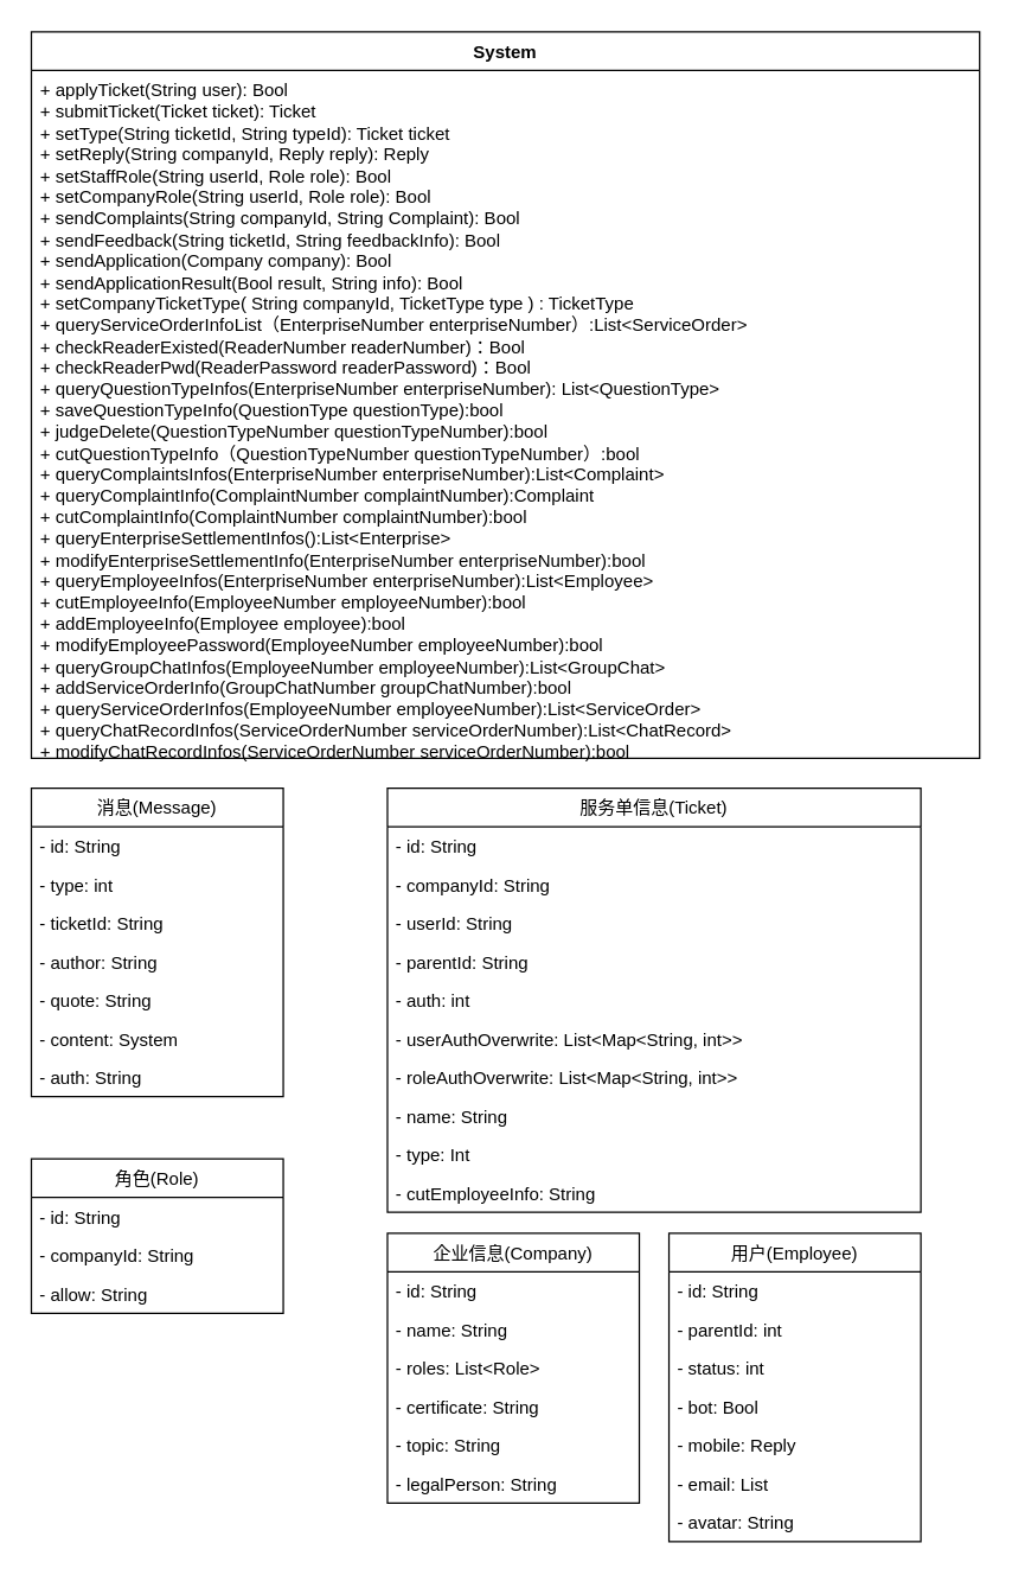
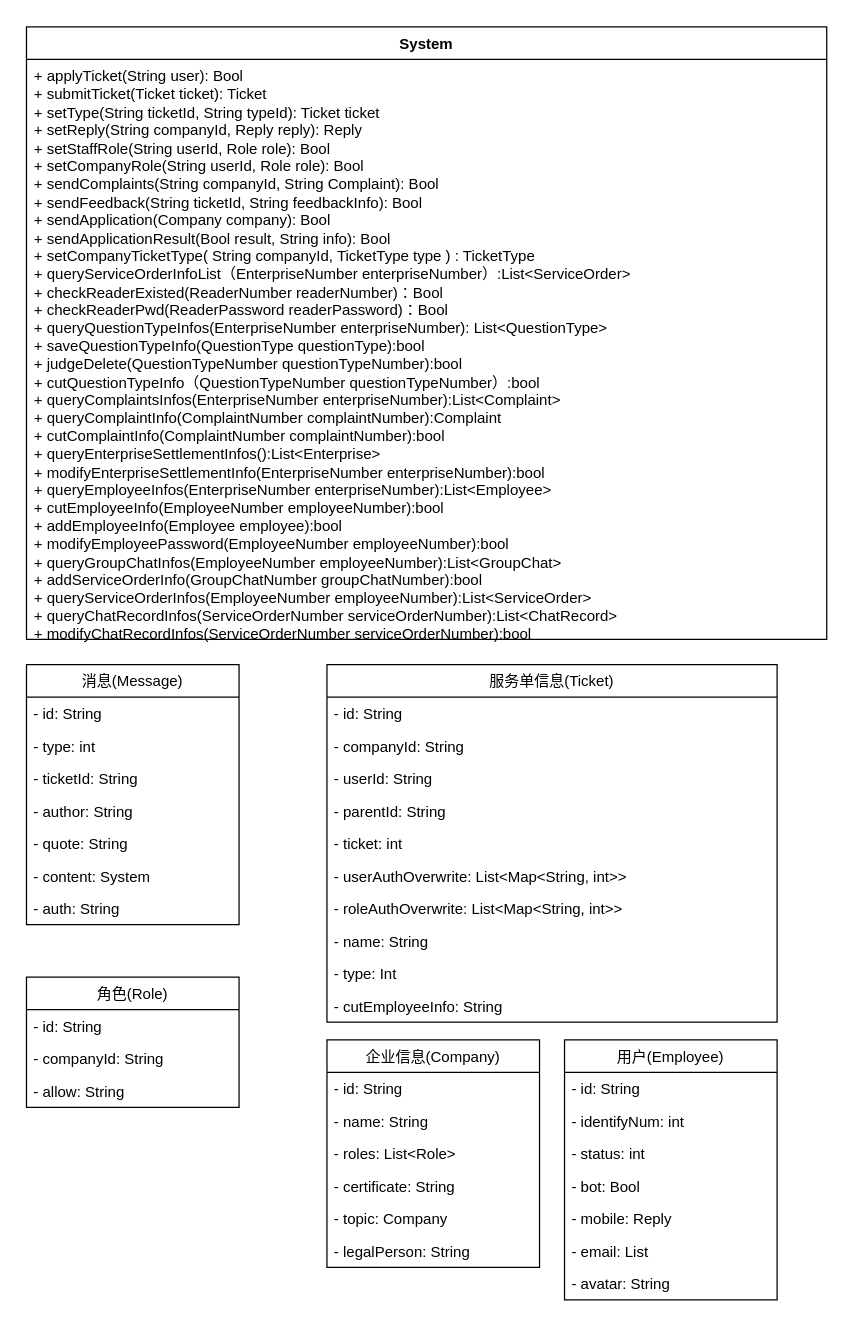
- <mxCell id="9" value="- auth: int" style="text;strokeColor=none;fillColor=none;align=left;verticalAlign=top;spacingLeft=4;spacingRight=4;overflow=hidden;rotatable=0;points=[[0,0.5],[1,0.5]];portConstraint=eastwest;" parent="4" vertex="1"><mxGeometry y="130" width="360" height="26" as="geometry" /></mxCell>
+ <mxCell id="9" value="- ticket: int" style="text;strokeColor=none;fillColor=none;align=left;verticalAlign=top;spacingLeft=4;spacingRight=4;overflow=hidden;rotatable=0;points=[[0,0.5],[1,0.5]];portConstraint=eastwest;" parent="4" vertex="1"><mxGeometry y="130" width="360" height="26" as="geometry" /></mxCell>
- <mxCell id="36" value="- parentId: int" style="text;strokeColor=none;fillColor=none;align=left;verticalAlign=top;spacingLeft=4;spacingRight=4;overflow=hidden;rotatable=0;points=[[0,0.5],[1,0.5]];portConstraint=eastwest;" parent="34" vertex="1"><mxGeometry y="52" width="170" height="26" as="geometry" /></mxCell>
+ <mxCell id="36" value="- identifyNum: int" style="text;strokeColor=none;fillColor=none;align=left;verticalAlign=top;spacingLeft=4;spacingRight=4;overflow=hidden;rotatable=0;points=[[0,0.5],[1,0.5]];portConstraint=eastwest;" parent="34" vertex="1"><mxGeometry y="52" width="170" height="26" as="geometry" /></mxCell>
- <mxCell id="28" value="- topic: String" style="text;strokeColor=none;fillColor=none;align=left;verticalAlign=top;spacingLeft=4;spacingRight=4;overflow=hidden;rotatable=0;points=[[0,0.5],[1,0.5]];portConstraint=eastwest;" parent="23" vertex="1"><mxGeometry y="130" width="170" height="26" as="geometry" /></mxCell>
+ <mxCell id="28" value="- topic: Company" style="text;strokeColor=none;fillColor=none;align=left;verticalAlign=top;spacingLeft=4;spacingRight=4;overflow=hidden;rotatable=0;points=[[0,0.5],[1,0.5]];portConstraint=eastwest;" parent="23" vertex="1"><mxGeometry y="130" width="170" height="26" as="geometry" /></mxCell>
